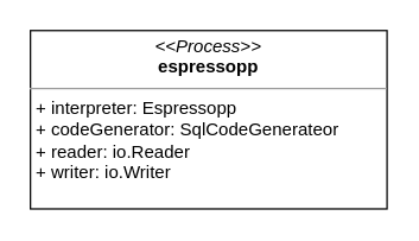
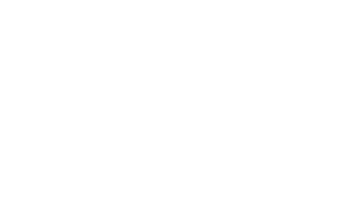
- <mxCell id="2" value="&lt;p style=&quot;margin: 0px ; margin-top: 4px ; text-align: center&quot;&gt;&lt;i&gt;&amp;lt;&amp;lt;Process&amp;gt;&amp;gt;&lt;/i&gt;&lt;br&gt;&lt;b&gt;espressopp&lt;/b&gt;&lt;/p&gt;&lt;hr size=&quot;1&quot;&gt;&lt;p style=&quot;margin: 0px ; margin-left: 4px&quot;&gt;+ interpreter: Espressopp&lt;br&gt;+ codeGenerator: SqlCodeGenerateor&lt;/p&gt;&lt;p style=&quot;margin: 0px ; margin-left: 4px&quot;&gt;+ reader: io.Reader&lt;/p&gt;&lt;p style=&quot;margin: 0px ; margin-left: 4px&quot;&gt;+ writer: io.Writer&lt;/p&gt;&lt;p style=&quot;margin: 0px ; margin-left: 4px&quot;&gt;&lt;br&gt;&lt;/p&gt;" style="verticalAlign=top;align=left;overflow=fill;fontSize=12;fontFamily=Helvetica;html=1;" vertex="1" parent="1"><mxGeometry x="20" y="20" width="240" height="120" as="geometry" /></mxCell>
